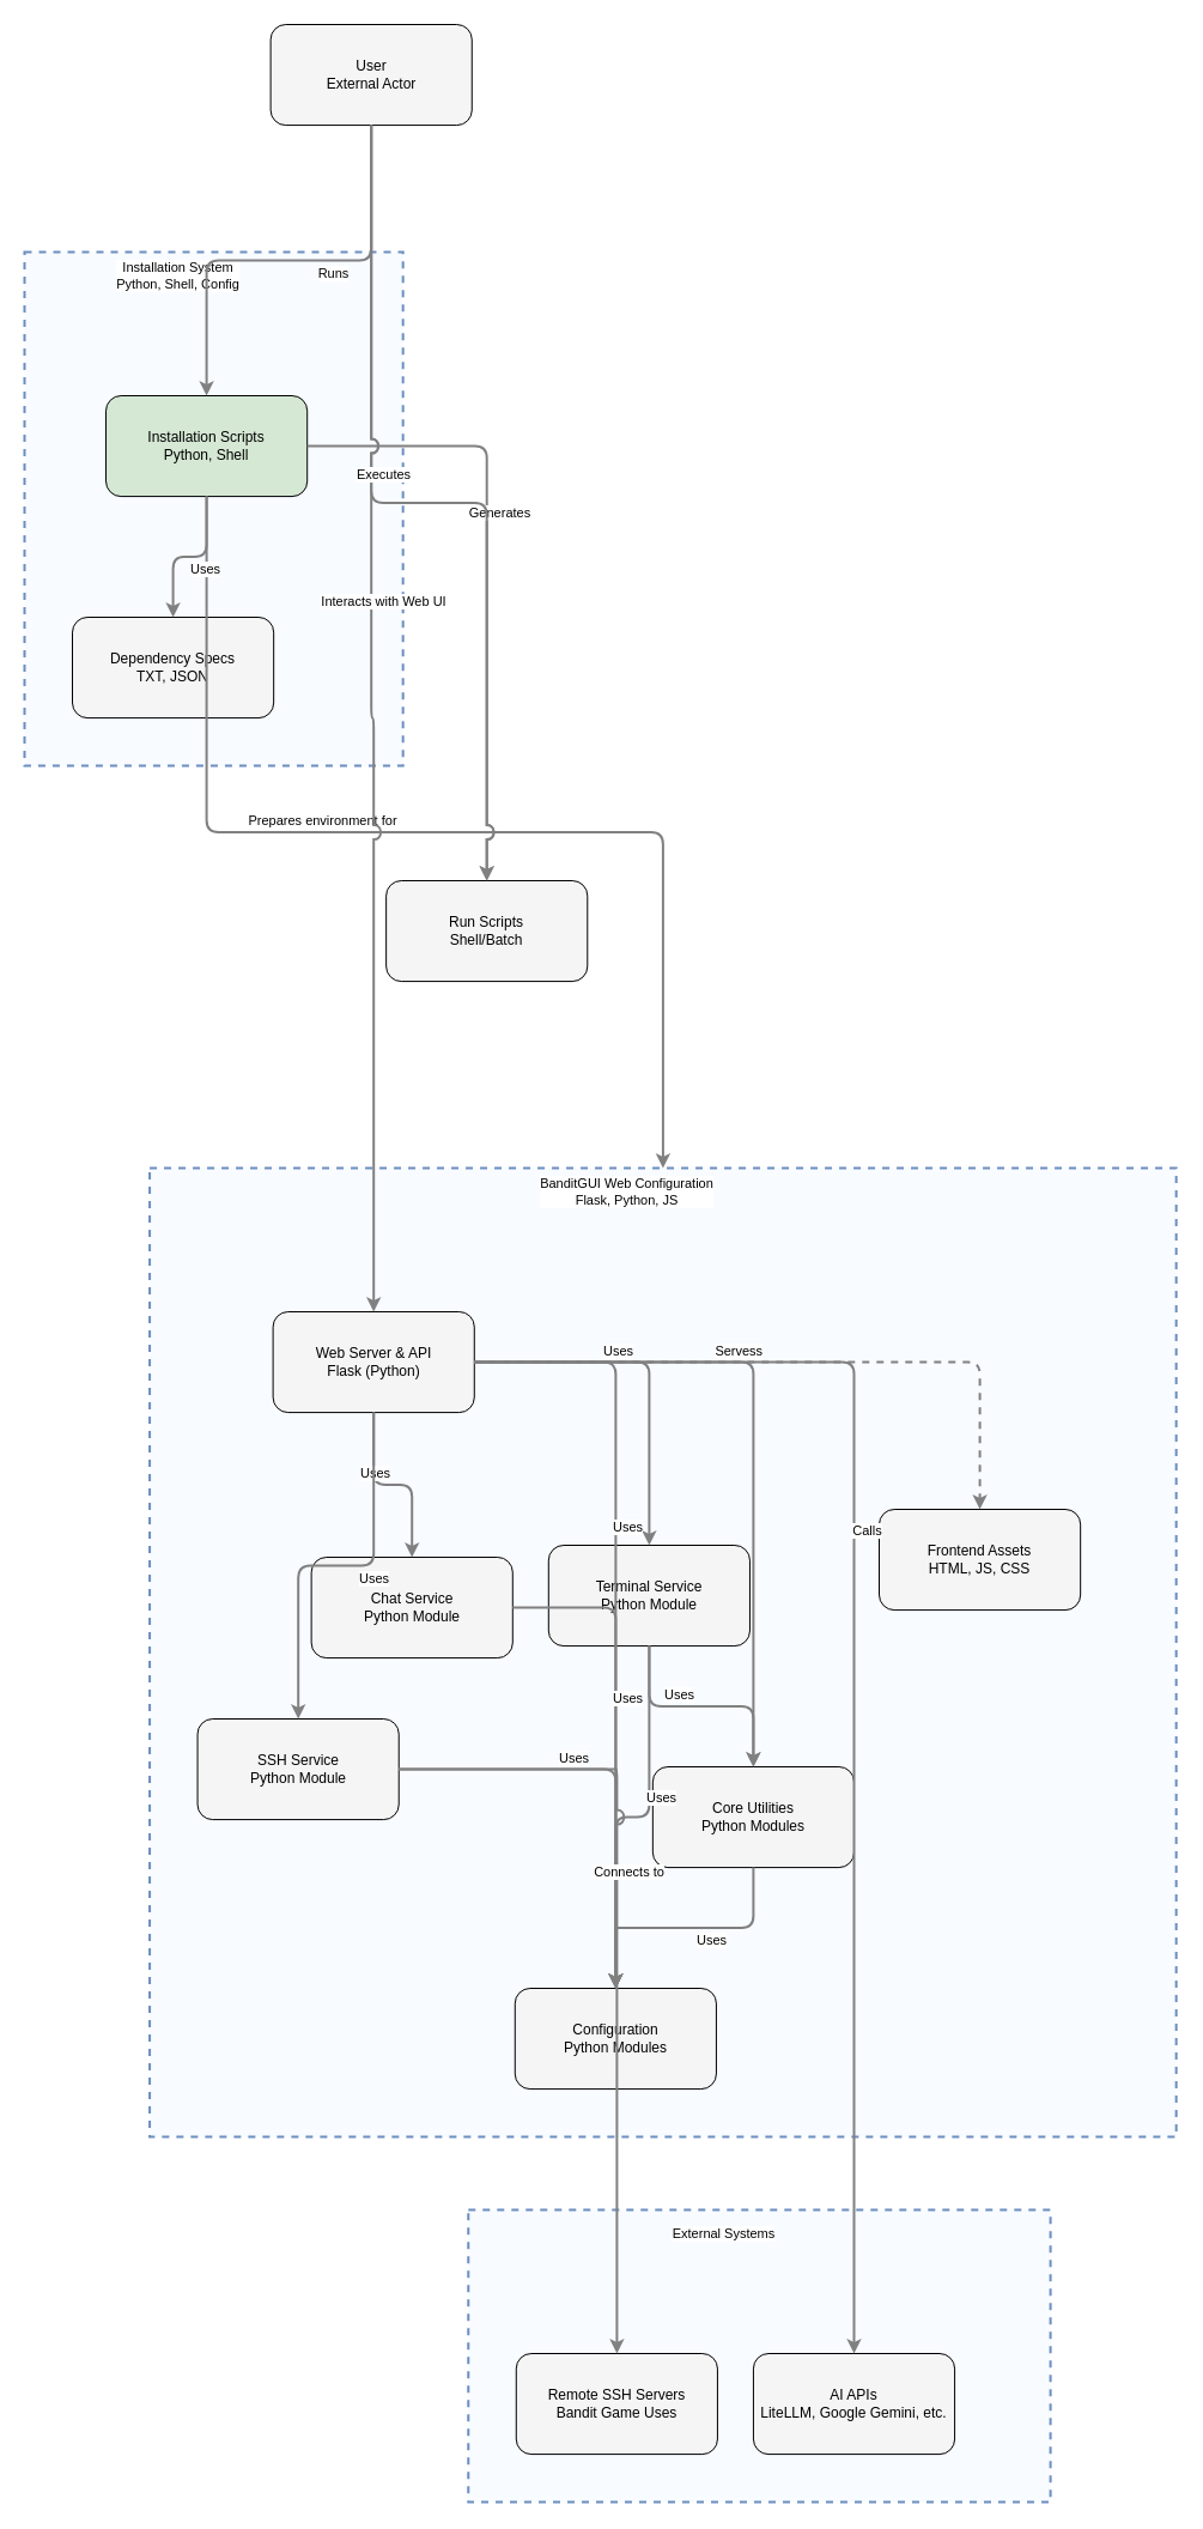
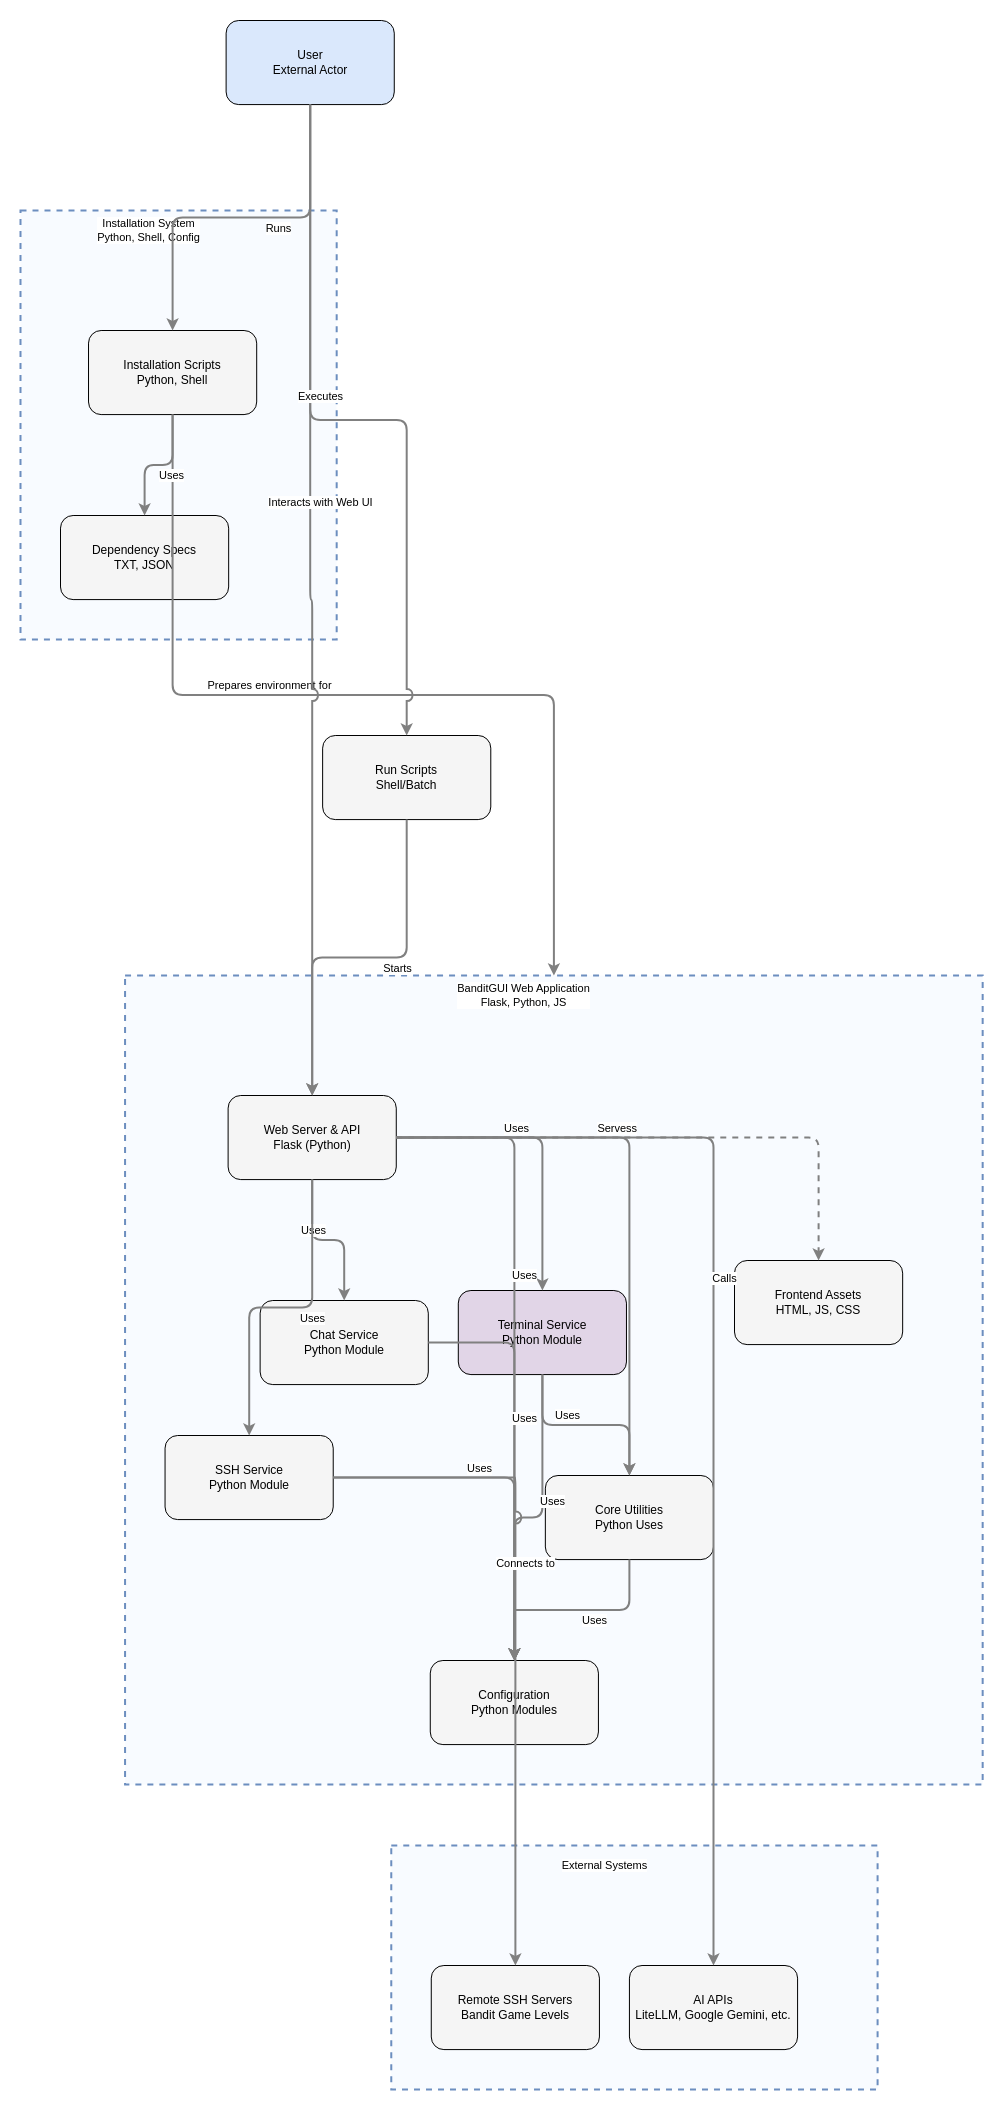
- <mxCell id="9" value="User&lt;br&gt;External Actor" style="rounded=1;whiteSpace=wrap;html=1;fillColor=#f5f5f5" vertex="1" parent="1"><mxGeometry x="225.618" y="20" width="168.158" height="84.079" as="geometry" /></mxCell>
+ <mxCell id="9" value="User&lt;br&gt;External Actor" style="rounded=1;whiteSpace=wrap;html=1;fillColor=#dae8fc;" vertex="1" parent="1"><mxGeometry x="225.618" y="20" width="168.158" height="84.079" as="geometry" /></mxCell>
- <mxCell id="17" value="Installation Scripts&lt;br&gt;Python, Shell" style="rounded=1;whiteSpace=wrap;html=1;fillColor=#d5e8d4;" vertex="1" parent="4"><mxGeometry x="68.026" y="120" width="168.158" height="84.079" as="geometry" /></mxCell>
+ <mxCell id="17" value="Installation Scripts&lt;br&gt;Python, Shell" style="rounded=1;whiteSpace=wrap;html=1;fillColor=#f5f5f5" vertex="1" parent="4"><mxGeometry x="68.026" y="120" width="168.158" height="84.079" as="geometry" /></mxCell>
- <mxCell id="25" style="edgeStyle=orthogonalEdgeStyle;rounded=1;orthogonalLoop=1;jettySize=auto;html=1;strokeColor=#808080;strokeWidth=2;jumpStyle=arc;jumpSize=10;spacing=15;labelBackgroundColor=white;labelBorderColor=none" edge="1" parent="1" source="17" target="8"><mxGeometry relative="1" as="geometry" /></mxCell>
- <mxCell id="26" value="Generates" style="edgeLabel;html=1;align=center;verticalAlign=middle;resizable=0;points=[];" vertex="1" connectable="0" parent="25"><mxGeometry x="-0.2" y="10" relative="1" as="geometry"><mxPoint as="offset" /></mxGeometry></mxCell>
+ <mxCell id="27" style="edgeStyle=orthogonalEdgeStyle;rounded=1;orthogonalLoop=1;jettySize=auto;html=1;strokeColor=#808080;strokeWidth=2;jumpStyle=arc;jumpSize=10;spacing=15;labelBackgroundColor=white;labelBorderColor=none" edge="1" parent="1" source="8" target="10"><mxGeometry relative="1" as="geometry" /></mxCell>
+ <mxCell id="28" value="Starts" style="edgeLabel;html=1;align=center;verticalAlign=middle;resizable=0;points=[];" vertex="1" connectable="0" parent="27"><mxGeometry x="-0.2" y="10" relative="1" as="geometry"><mxPoint as="offset" /></mxGeometry></mxCell>
- <mxCell id="7" value="BanditGUI Web Configuration&lt;br&gt;Flask, Python, JS" style="edgeLabel;html=1;align=center;verticalAlign=middle;resizable=0;labelBackgroundColor=white;spacing=5" vertex="1" parent="1"><mxGeometry x="132.559" y="983" width="781.605" height="24" as="geometry" /></mxCell>
+ <mxCell id="7" value="BanditGUI Web Application&lt;br&gt;Flask, Python, JS" style="edgeLabel;html=1;align=center;verticalAlign=middle;resizable=0;labelBackgroundColor=white;spacing=5" vertex="1" parent="1"><mxGeometry x="132.559" y="983" width="781.605" height="24" as="geometry" /></mxCell>
- <mxCell id="13" value="Terminal Service&lt;br&gt;Python Module" style="rounded=1;whiteSpace=wrap;html=1;fillColor=#f5f5f5" vertex="1" parent="6"><mxGeometry x="333.237" y="315" width="168.158" height="84.079" as="geometry" /></mxCell>
+ <mxCell id="13" value="Terminal Service&lt;br&gt;Python Module" style="rounded=1;whiteSpace=wrap;html=1;fillColor=#e1d5e7;" vertex="1" parent="6"><mxGeometry x="333.237" y="315" width="168.158" height="84.079" as="geometry" /></mxCell>
- <mxCell id="14" value="Core Utilities&lt;br&gt;Python Modules" style="rounded=1;whiteSpace=wrap;html=1;fillColor=#f5f5f5" vertex="1" parent="6"><mxGeometry x="420.289" y="500" width="168.158" height="84.079" as="geometry" /></mxCell>
+ <mxCell id="14" value="Core Utilities&lt;br&gt;Python Uses" style="rounded=1;whiteSpace=wrap;html=1;fillColor=#f5f5f5" vertex="1" parent="6"><mxGeometry x="420.289" y="500" width="168.158" height="84.079" as="geometry" /></mxCell>
- <mxCell id="20" value="Remote SSH Servers&lt;br&gt;Bandit Game Uses" style="rounded=1;whiteSpace=wrap;html=1;fillColor=#f5f5f5" vertex="1" parent="2"><mxGeometry x="40" y="120" width="168.158" height="84.079" as="geometry" /></mxCell>
+ <mxCell id="20" value="Remote SSH Servers&lt;br&gt;Bandit Game Levels" style="rounded=1;whiteSpace=wrap;html=1;fillColor=#f5f5f5" vertex="1" parent="2"><mxGeometry x="40" y="120" width="168.158" height="84.079" as="geometry" /></mxCell>
